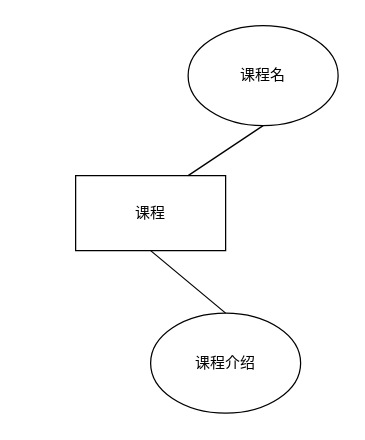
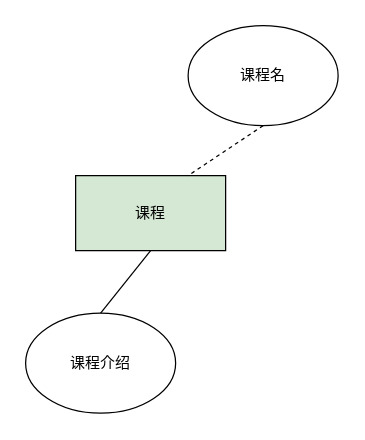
- <mxCell id="5" value="" style="endArrow=none;html=1;rounded=0;exitX=0.5;exitY=1;exitDx=0;exitDy=0;entryX=0.75;entryY=0;entryDx=0;entryDy=0;" edge="1" parent="1" source="3" target="2"><mxGeometry width="50" height="50" relative="1" as="geometry"><mxPoint x="42.426" y="108.284" as="sourcePoint" /><mxPoint x="100" y="150" as="targetPoint" /></mxGeometry></mxCell>
+ <mxCell id="5" value="" style="endArrow=none;html=1;rounded=0;exitX=0.5;exitY=1;exitDx=0;exitDy=0;entryX=0.75;entryY=0;entryDx=0;entryDy=0;dashed=1;" edge="1" parent="1" source="3" target="2"><mxGeometry width="50" height="50" relative="1" as="geometry"><mxPoint x="42.426" y="108.284" as="sourcePoint" /><mxPoint x="100" y="150" as="targetPoint" /></mxGeometry></mxCell>
- <mxCell id="2" value="课程" style="rounded=0;whiteSpace=wrap;html=1;" vertex="1" parent="1"><mxGeometry x="60" y="140" width="120" height="60" as="geometry" /></mxCell>
+ <mxCell id="2" value="课程" style="rounded=0;whiteSpace=wrap;html=1;fillColor=#d5e8d4;" vertex="1" parent="1"><mxGeometry x="60" y="140" width="120" height="60" as="geometry" /></mxCell>
- <mxCell id="4" value="课程介绍" style="ellipse;whiteSpace=wrap;html=1;" vertex="1" parent="1"><mxGeometry x="120" y="250" width="120" height="80" as="geometry" /></mxCell>
+ <mxCell id="4" value="课程介绍" style="ellipse;whiteSpace=wrap;html=1;" vertex="1" parent="1"><mxGeometry x="20" y="250" width="120" height="80" as="geometry" /></mxCell>
